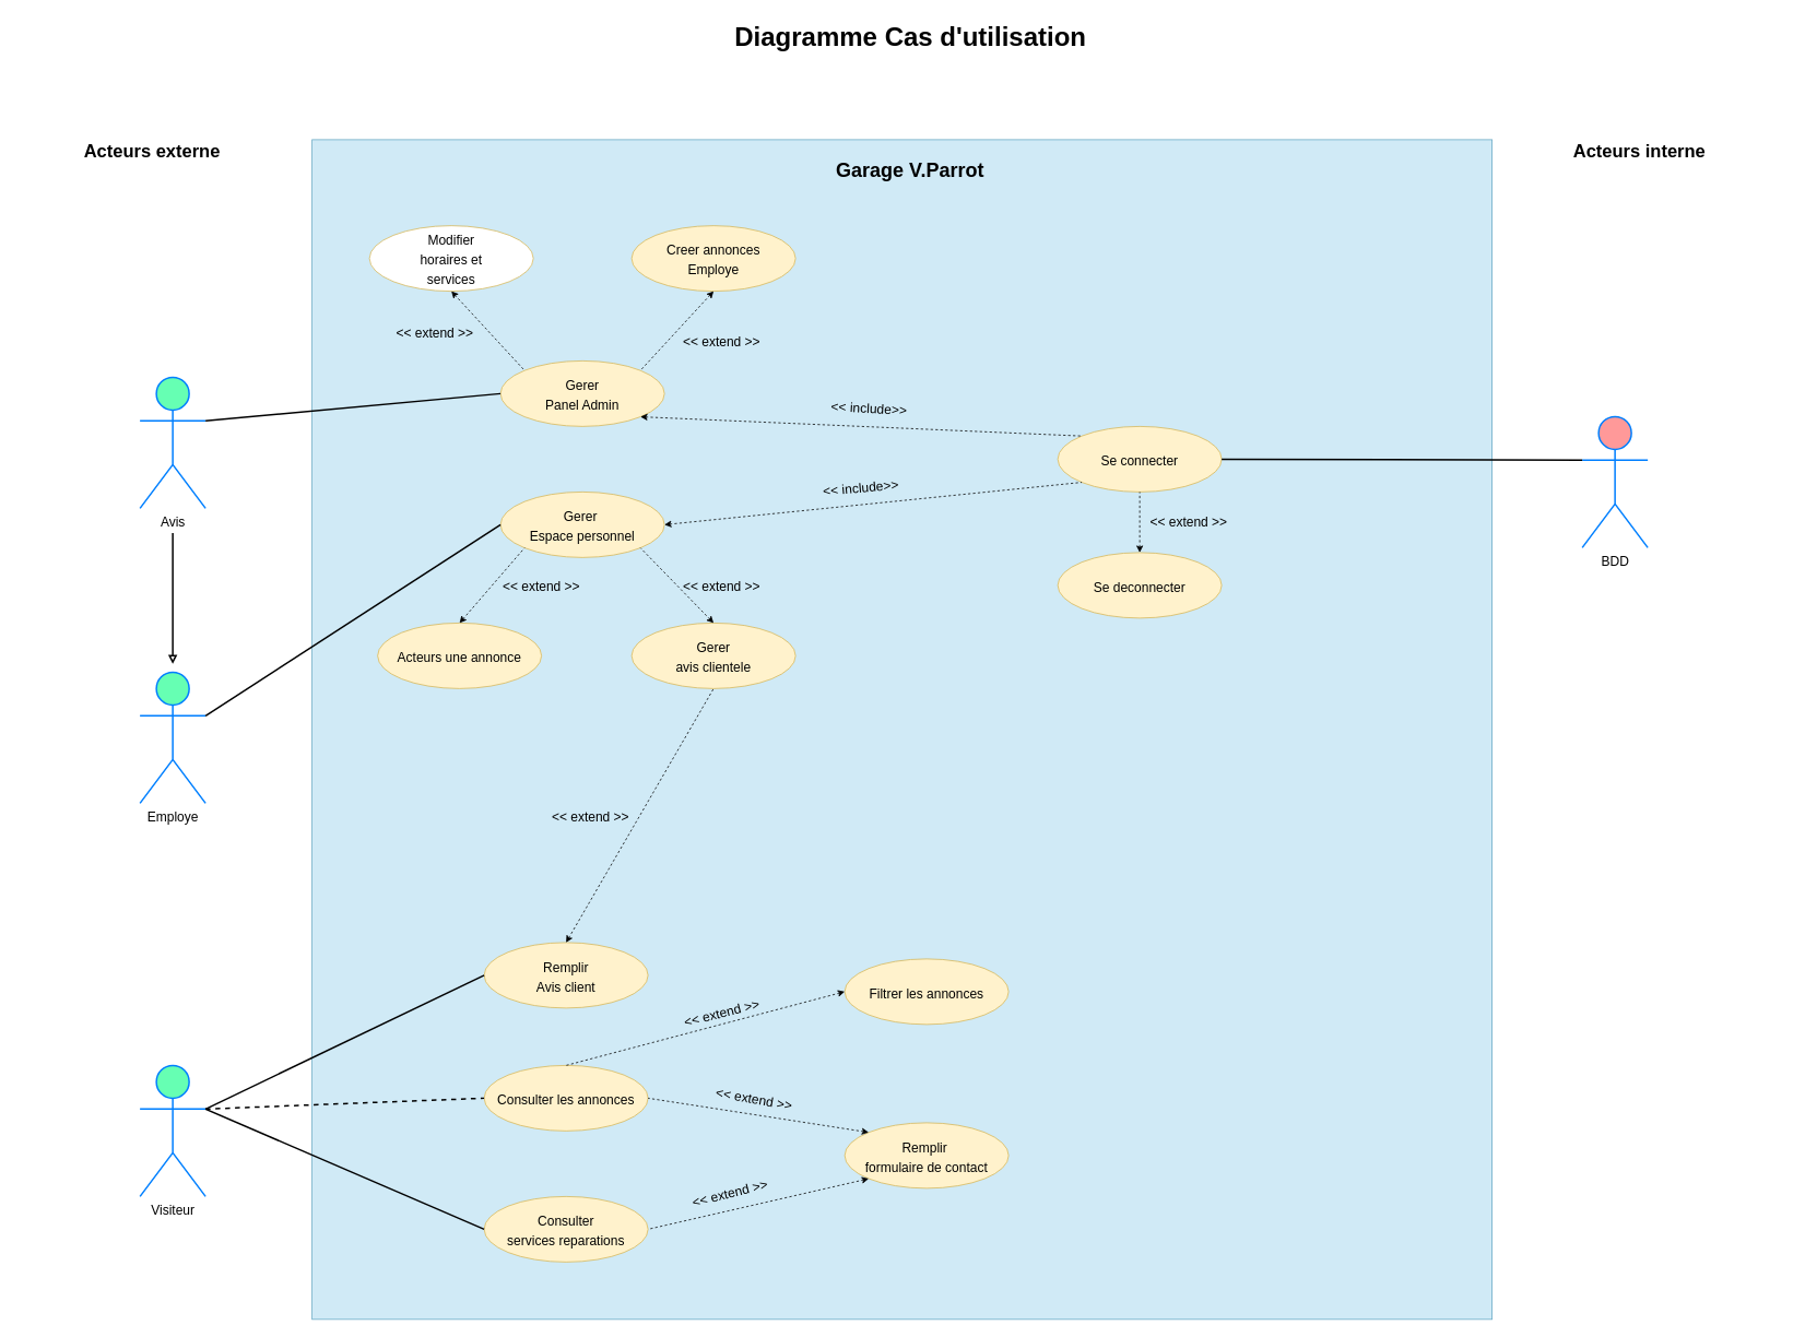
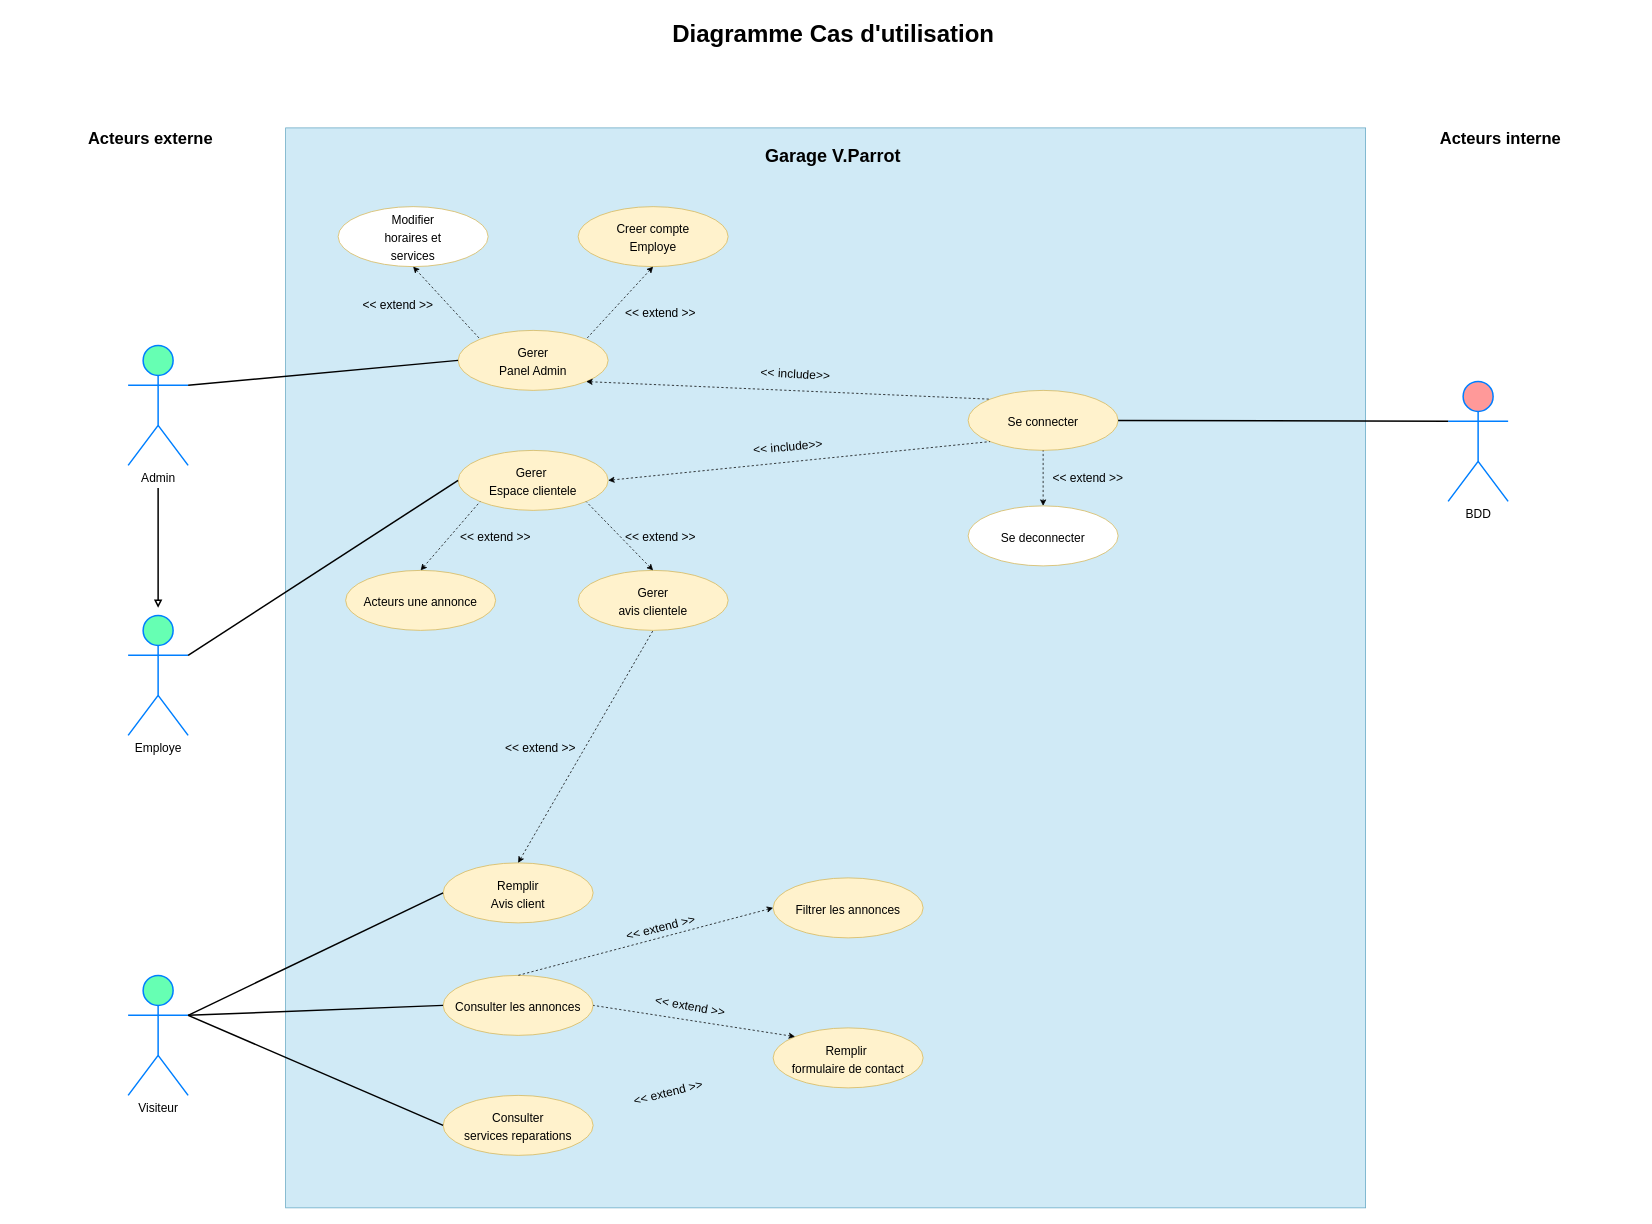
- <mxCell id="12" value="&lt;font style=&quot;font-size: 22px;&quot;&gt;&lt;b&gt;Acteurs externe&lt;/b&gt;&lt;/font&gt;" style="text;html=1;strokeColor=none;fillColor=none;align=center;verticalAlign=middle;whiteSpace=wrap;rounded=0;shadow=0;glass=0;sketch=0;fontSize=16;fontColor=#000000;opacity=70;" parent="1" vertex="1"><mxGeometry x="5" y="170" width="360" height="30" as="geometry" /></mxCell>
+ <mxCell id="12" value="&lt;font style=&quot;font-size: 22px;&quot;&gt;&lt;b&gt;Acteurs externe&lt;/b&gt;&lt;/font&gt;" style="text;html=1;strokeColor=none;fillColor=none;align=center;verticalAlign=middle;whiteSpace=wrap;rounded=0;shadow=0;glass=0;sketch=0;fontSize=16;fontColor=#000000;opacity=70;" parent="1" vertex="1"><mxGeometry x="20" y="170" width="360" height="30" as="geometry" /></mxCell>
- <mxCell id="9" value="&lt;font style=&quot;font-size: 16px;&quot; color=&quot;#000000&quot;&gt;Creer annonces&lt;br&gt;Employe&lt;br&gt;&lt;/font&gt;" style="ellipse;whiteSpace=wrap;html=1;rounded=0;shadow=0;glass=0;sketch=0;strokeColor=#d6b656;fontSize=20;fillColor=#fff2cc;" parent="1" vertex="1"><mxGeometry x="770" y="275" width="200" height="80" as="geometry" /></mxCell>
+ <mxCell id="9" value="&lt;font style=&quot;font-size: 16px;&quot; color=&quot;#000000&quot;&gt;Creer compte&lt;br&gt;Employe&lt;br&gt;&lt;/font&gt;" style="ellipse;whiteSpace=wrap;html=1;rounded=0;shadow=0;glass=0;sketch=0;strokeColor=#d6b656;fontSize=20;fillColor=#fff2cc;" parent="1" vertex="1"><mxGeometry x="770" y="275" width="200" height="80" as="geometry" /></mxCell>
- <mxCell id="2" value="&lt;font color=&quot;#000000&quot;&gt;&lt;font style=&quot;font-size: 16px;&quot;&gt;Avis&lt;/font&gt;&lt;br&gt;&lt;/font&gt;" style="shape=umlActor;verticalLabelPosition=bottom;verticalAlign=top;html=1;outlineConnect=0;fillColor=#66FFB3;strokeColor=#007FFF;shadow=0;strokeWidth=2;" parent="1" vertex="1"><mxGeometry x="170" y="460" width="80" height="160" as="geometry" /></mxCell>
+ <mxCell id="2" value="&lt;font color=&quot;#000000&quot;&gt;&lt;font style=&quot;font-size: 16px;&quot;&gt;Admin&lt;/font&gt;&lt;br&gt;&lt;/font&gt;" style="shape=umlActor;verticalLabelPosition=bottom;verticalAlign=top;html=1;outlineConnect=0;fillColor=#66FFB3;strokeColor=#007FFF;shadow=0;strokeWidth=2;" parent="1" vertex="1"><mxGeometry x="170" y="460" width="80" height="160" as="geometry" /></mxCell>
- <mxCell id="14" value="&lt;font style=&quot;font-size: 16px;&quot; color=&quot;#000000&quot;&gt;Gerer&amp;nbsp;&lt;br&gt;Espace personnel&lt;br&gt;&lt;/font&gt;" style="ellipse;whiteSpace=wrap;html=1;rounded=0;shadow=0;glass=0;sketch=0;strokeColor=#d6b656;fontSize=20;fillColor=#fff2cc;" parent="1" vertex="1"><mxGeometry x="610" y="600" width="200" height="80" as="geometry" /></mxCell>
+ <mxCell id="14" value="&lt;font style=&quot;font-size: 16px;&quot; color=&quot;#000000&quot;&gt;Gerer&amp;nbsp;&lt;br&gt;Espace clientele&lt;br&gt;&lt;/font&gt;" style="ellipse;whiteSpace=wrap;html=1;rounded=0;shadow=0;glass=0;sketch=0;strokeColor=#d6b656;fontSize=20;fillColor=#fff2cc;" parent="1" vertex="1"><mxGeometry x="610" y="600" width="200" height="80" as="geometry" /></mxCell>
- <mxCell id="39" value="&lt;font color=&quot;#000000&quot;&gt;&lt;font style=&quot;font-size: 16px;&quot;&gt;Se deconnecter&lt;/font&gt;&lt;br&gt;&lt;/font&gt;" style="ellipse;whiteSpace=wrap;html=1;rounded=0;shadow=0;glass=0;sketch=0;strokeColor=#d6b656;fontSize=20;fillColor=#fff2cc;" parent="1" vertex="1"><mxGeometry x="1290" y="674" width="200" height="80" as="geometry" /></mxCell>
+ <mxCell id="39" value="&lt;font color=&quot;#000000&quot;&gt;&lt;font style=&quot;font-size: 16px;&quot;&gt;Se deconnecter&lt;/font&gt;&lt;br&gt;&lt;/font&gt;" style="ellipse;whiteSpace=wrap;html=1;rounded=0;shadow=0;glass=0;sketch=0;strokeColor=#d6b656;fontSize=20;fillColor=#ffffff;" parent="1" vertex="1"><mxGeometry x="1290" y="674" width="200" height="80" as="geometry" /></mxCell>
- <mxCell id="22" value="" style="endArrow=none;html=1;strokeColor=#000000;fontSize=22;fontColor=#000000;exitX=1;exitY=0.333;exitDx=0;exitDy=0;exitPerimeter=0;entryX=0;entryY=0.5;entryDx=0;entryDy=0;strokeWidth=2;dashed=1;" parent="1" source="8" target="11" edge="1"><mxGeometry width="50" height="50" relative="1" as="geometry"><mxPoint x="280" y="940" as="sourcePoint" /><mxPoint x="330" y="890" as="targetPoint" /></mxGeometry></mxCell>
+ <mxCell id="22" value="" style="endArrow=none;html=1;strokeColor=#000000;fontSize=22;fontColor=#000000;exitX=1;exitY=0.333;exitDx=0;exitDy=0;exitPerimeter=0;entryX=0;entryY=0.5;entryDx=0;entryDy=0;strokeWidth=2;" parent="1" source="8" target="11" edge="1"><mxGeometry width="50" height="50" relative="1" as="geometry"><mxPoint x="280" y="940" as="sourcePoint" /><mxPoint x="330" y="890" as="targetPoint" /></mxGeometry></mxCell>
- <mxCell id="27" value="" style="endArrow=none;html=1;strokeColor=#000000;fontSize=22;fontColor=#000000;startArrow=classic;startFill=1;dashed=1;entryX=1;entryY=0.5;entryDx=0;entryDy=0;exitX=0;exitY=1;exitDx=0;exitDy=0;" parent="1" source="19" target="18" edge="1"><mxGeometry width="50" height="50" relative="1" as="geometry"><mxPoint x="810" y="970" as="sourcePoint" /><mxPoint x="660" y="920" as="targetPoint" /></mxGeometry></mxCell>
